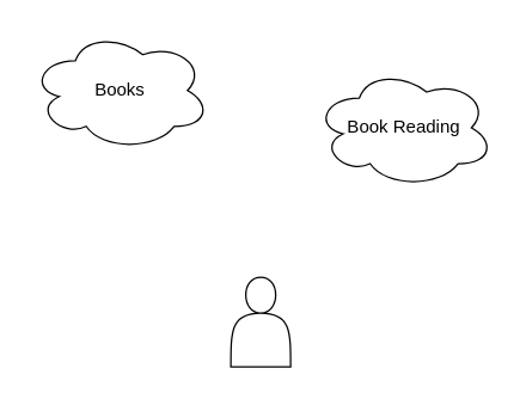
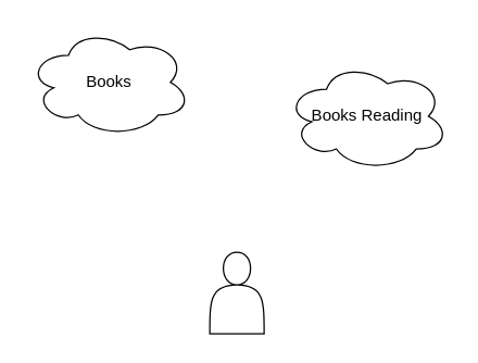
- <mxCell id="4" value="Book Reading" style="ellipse;shape=cloud;whiteSpace=wrap;html=1;" vertex="1" parent="1"><mxGeometry x="210" y="45" width="120" height="80" as="geometry" /></mxCell>
+ <mxCell id="4" value="Books Reading" style="ellipse;shape=cloud;whiteSpace=wrap;html=1;" vertex="1" parent="1"><mxGeometry x="210" y="45" width="120" height="80" as="geometry" /></mxCell>
